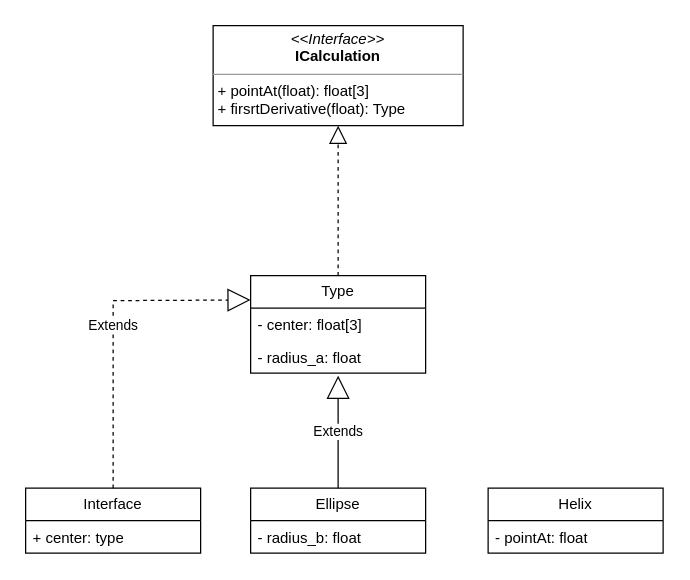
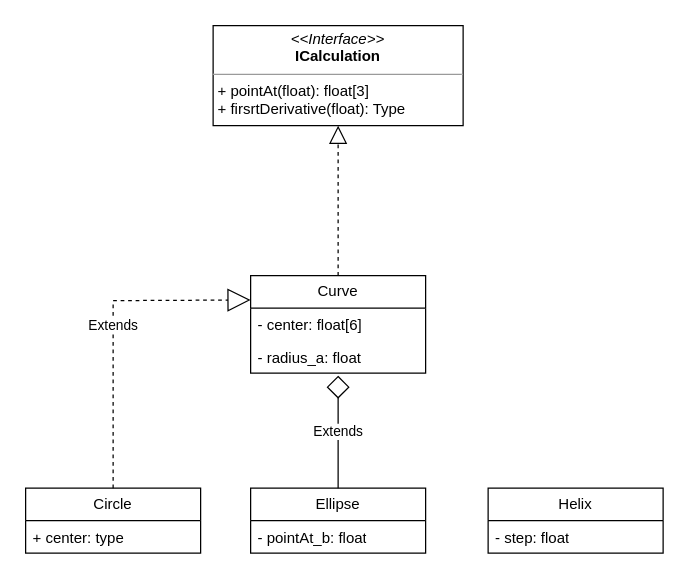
- <mxCell id="2" value="Type" style="swimlane;fontStyle=0;childLayout=stackLayout;horizontal=1;startSize=26;fillColor=none;horizontalStack=0;resizeParent=1;resizeParentMax=0;resizeLast=0;collapsible=1;marginBottom=0;whiteSpace=wrap;html=1;" vertex="1" parent="1"><mxGeometry x="200" y="220" width="140" height="78" as="geometry" /></mxCell>
+ <mxCell id="2" value="Curve" style="swimlane;fontStyle=0;childLayout=stackLayout;horizontal=1;startSize=26;fillColor=none;horizontalStack=0;resizeParent=1;resizeParentMax=0;resizeLast=0;collapsible=1;marginBottom=0;whiteSpace=wrap;html=1;" vertex="1" parent="1"><mxGeometry x="200" y="220" width="140" height="78" as="geometry" /></mxCell>
- <mxCell id="3" value="- center: float[3]" style="text;strokeColor=none;fillColor=none;align=left;verticalAlign=top;spacingLeft=4;spacingRight=4;overflow=hidden;rotatable=0;points=[[0,0.5],[1,0.5]];portConstraint=eastwest;whiteSpace=wrap;html=1;" vertex="1" parent="2"><mxGeometry y="26" width="140" height="26" as="geometry" /></mxCell>
+ <mxCell id="3" value="- center: float[6]" style="text;strokeColor=none;fillColor=none;align=left;verticalAlign=top;spacingLeft=4;spacingRight=4;overflow=hidden;rotatable=0;points=[[0,0.5],[1,0.5]];portConstraint=eastwest;whiteSpace=wrap;html=1;" vertex="1" parent="2"><mxGeometry y="26" width="140" height="26" as="geometry" /></mxCell>
- <mxCell id="14" value="Extends" style="endArrow=block;endSize=16;endFill=0;html=1;rounded=0;exitX=0.5;exitY=0;exitDx=0;exitDy=0;entryX=0.5;entryY=1.077;entryDx=0;entryDy=0;entryPerimeter=0;" edge="1" parent="1" source="9" target="4"><mxGeometry width="160" relative="1" as="geometry"><mxPoint x="310" y="380" as="sourcePoint" /><mxPoint x="470" y="380" as="targetPoint" /></mxGeometry></mxCell>
+ <mxCell id="14" value="Extends" style="endArrow=diamond;endSize=16;endFill=0;html=1;rounded=0;exitX=0.5;exitY=0;exitDx=0;exitDy=0;entryX=0.5;entryY=1.077;entryDx=0;entryDy=0;entryPerimeter=0;" edge="1" parent="1" source="9" target="4"><mxGeometry width="160" relative="1" as="geometry"><mxPoint x="310" y="380" as="sourcePoint" /><mxPoint x="470" y="380" as="targetPoint" /></mxGeometry></mxCell>
- <mxCell id="7" value="Interface" style="swimlane;fontStyle=0;childLayout=stackLayout;horizontal=1;startSize=26;fillColor=none;horizontalStack=0;resizeParent=1;resizeParentMax=0;resizeLast=0;collapsible=1;marginBottom=0;whiteSpace=wrap;html=1;" vertex="1" parent="1"><mxGeometry x="20" y="390" width="140" height="52" as="geometry" /></mxCell>
+ <mxCell id="7" value="Circle" style="swimlane;fontStyle=0;childLayout=stackLayout;horizontal=1;startSize=26;fillColor=none;horizontalStack=0;resizeParent=1;resizeParentMax=0;resizeLast=0;collapsible=1;marginBottom=0;whiteSpace=wrap;html=1;" vertex="1" parent="1"><mxGeometry x="20" y="390" width="140" height="52" as="geometry" /></mxCell>
- <mxCell id="10" value="- radius_b: float" style="text;strokeColor=none;fillColor=none;align=left;verticalAlign=top;spacingLeft=4;spacingRight=4;overflow=hidden;rotatable=0;points=[[0,0.5],[1,0.5]];portConstraint=eastwest;whiteSpace=wrap;html=1;" vertex="1" parent="9"><mxGeometry y="26" width="140" height="26" as="geometry" /></mxCell>
+ <mxCell id="10" value="- pointAt_b: float" style="text;strokeColor=none;fillColor=none;align=left;verticalAlign=top;spacingLeft=4;spacingRight=4;overflow=hidden;rotatable=0;points=[[0,0.5],[1,0.5]];portConstraint=eastwest;whiteSpace=wrap;html=1;" vertex="1" parent="9"><mxGeometry y="26" width="140" height="26" as="geometry" /></mxCell>
- <mxCell id="12" value="- pointAt: float" style="text;strokeColor=none;fillColor=none;align=left;verticalAlign=top;spacingLeft=4;spacingRight=4;overflow=hidden;rotatable=0;points=[[0,0.5],[1,0.5]];portConstraint=eastwest;whiteSpace=wrap;html=1;" vertex="1" parent="11"><mxGeometry y="26" width="140" height="26" as="geometry" /></mxCell>
+ <mxCell id="12" value="- step: float" style="text;strokeColor=none;fillColor=none;align=left;verticalAlign=top;spacingLeft=4;spacingRight=4;overflow=hidden;rotatable=0;points=[[0,0.5],[1,0.5]];portConstraint=eastwest;whiteSpace=wrap;html=1;" vertex="1" parent="11"><mxGeometry y="26" width="140" height="26" as="geometry" /></mxCell>
